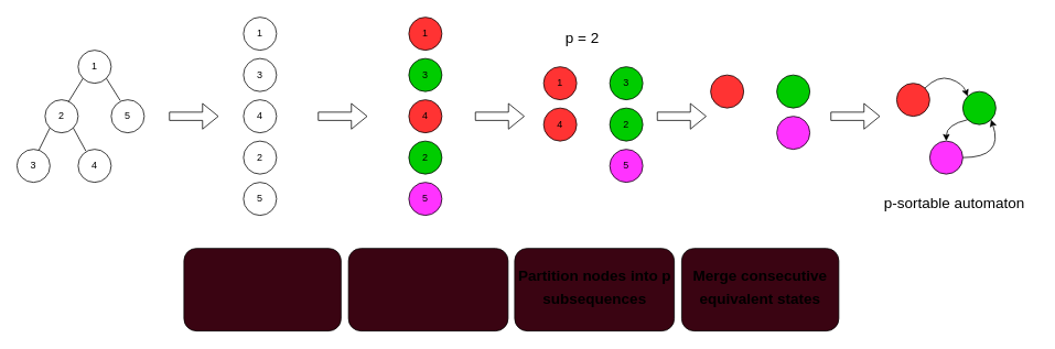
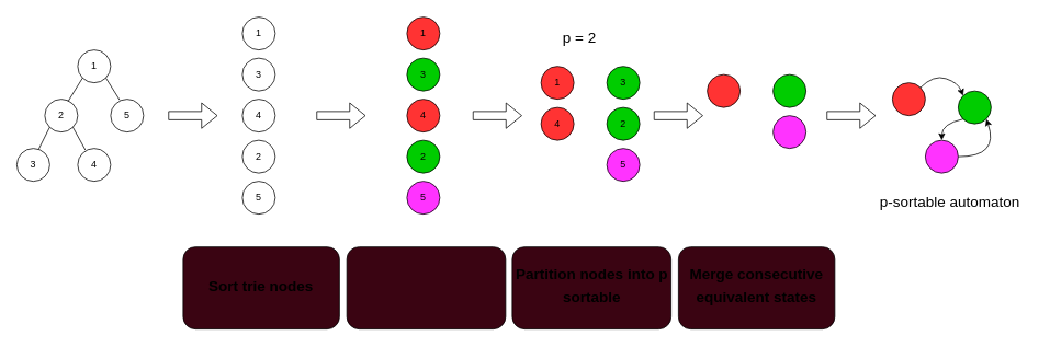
- <mxCell id="6" value="&lt;h1 style=&quot;margin-top: 0px;&quot;&gt;&lt;font style=&quot;font-size: 18px;&quot;&gt;Partition nodes into p subsequences&lt;/font&gt;&lt;/h1&gt;&lt;div&gt;&lt;font style=&quot;font-size: 18px;&quot;&gt;&lt;br&gt;&lt;/font&gt;&lt;/div&gt;" style="text;html=1;whiteSpace=wrap;overflow=hidden;rounded=0;align=center;" vertex="1" parent="1"><mxGeometry x="624" y="310" width="190" height="80" as="geometry" /></mxCell>
+ <mxCell id="6" value="&lt;h1 style=&quot;margin-top: 0px;&quot;&gt;&lt;font style=&quot;font-size: 18px;&quot;&gt;Partition nodes into p sortable&lt;/font&gt;&lt;/h1&gt;&lt;div&gt;&lt;font style=&quot;font-size: 18px;&quot;&gt;&lt;br&gt;&lt;/font&gt;&lt;/div&gt;" style="text;html=1;whiteSpace=wrap;overflow=hidden;rounded=0;align=center;" vertex="1" parent="1"><mxGeometry x="624" y="310" width="190" height="80" as="geometry" /></mxCell>
+ <mxCell id="3" value="&lt;h1 style=&quot;margin-top: 0px;&quot;&gt;&lt;font style=&quot;font-size: 18px;&quot;&gt;Sort trie nodes&lt;/font&gt;&lt;/h1&gt;" style="text;html=1;whiteSpace=wrap;overflow=hidden;rounded=0;align=center;" vertex="1" parent="1"><mxGeometry x="222" y="325" width="190" height="50" as="geometry" /></mxCell>
